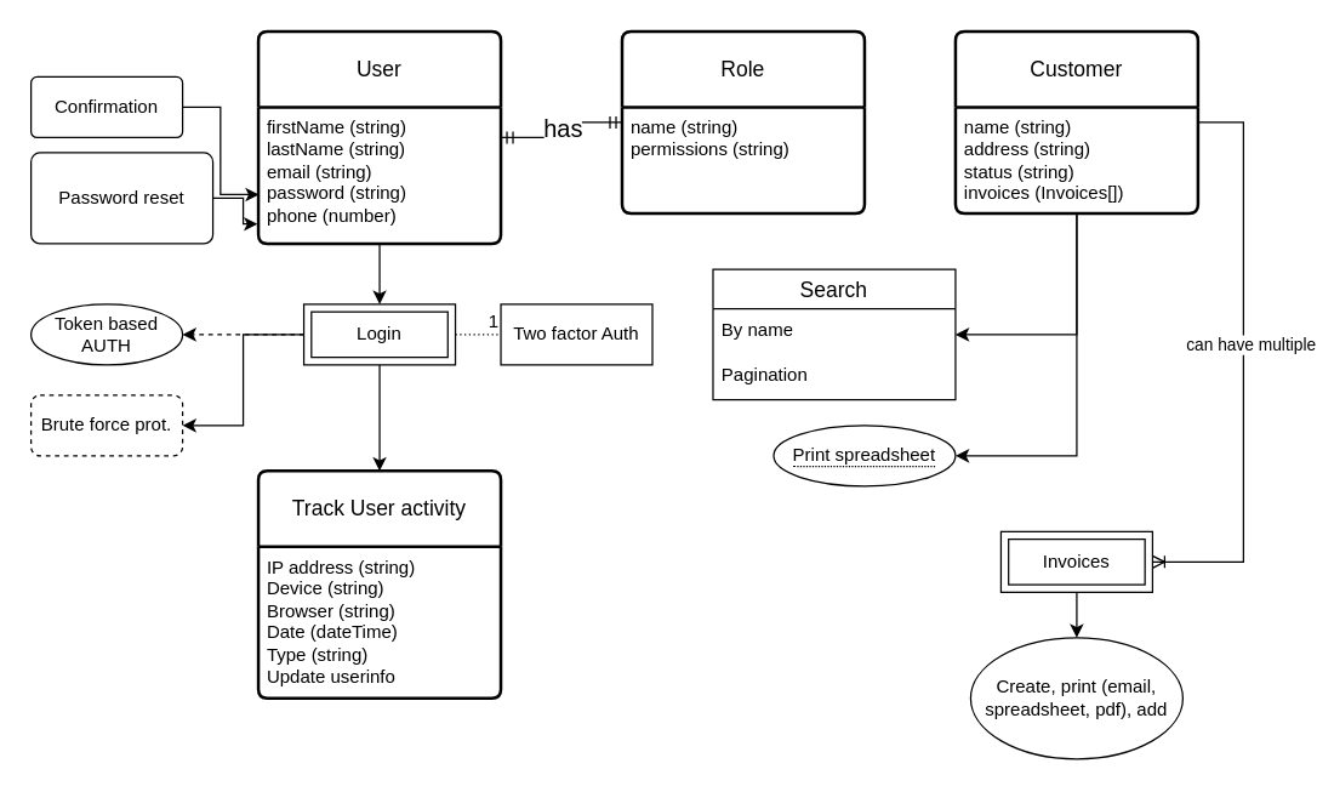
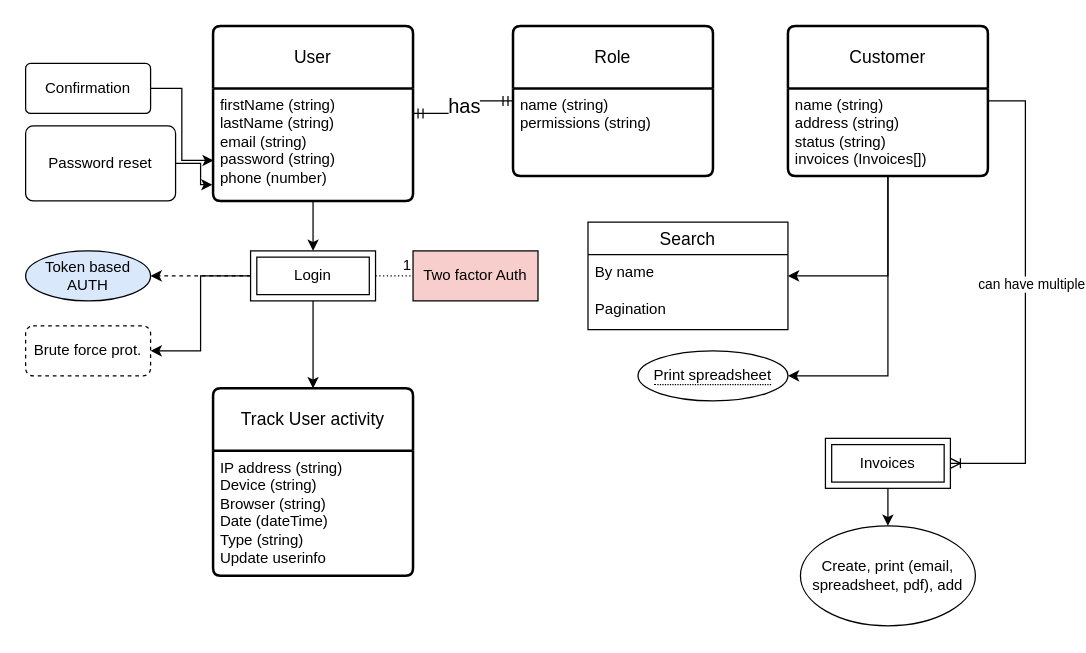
- <mxCell id="17" value="Token based AUTH" style="ellipse;whiteSpace=wrap;html=1;align=center;" parent="1" vertex="1"><mxGeometry x="20" y="200" width="100" height="40" as="geometry" /></mxCell>
+ <mxCell id="17" value="Token based AUTH" style="ellipse;whiteSpace=wrap;html=1;align=center;fillColor=#dae8fc;" parent="1" vertex="1"><mxGeometry x="20" y="200" width="100" height="40" as="geometry" /></mxCell>
- <mxCell id="19" value="Two factor Auth" style="whiteSpace=wrap;html=1;align=center;" parent="1" vertex="1"><mxGeometry x="330" y="200" width="100" height="40" as="geometry" /></mxCell>
+ <mxCell id="19" value="Two factor Auth" style="whiteSpace=wrap;html=1;align=center;fillColor=#f8cecc;" parent="1" vertex="1"><mxGeometry x="330" y="200" width="100" height="40" as="geometry" /></mxCell>
